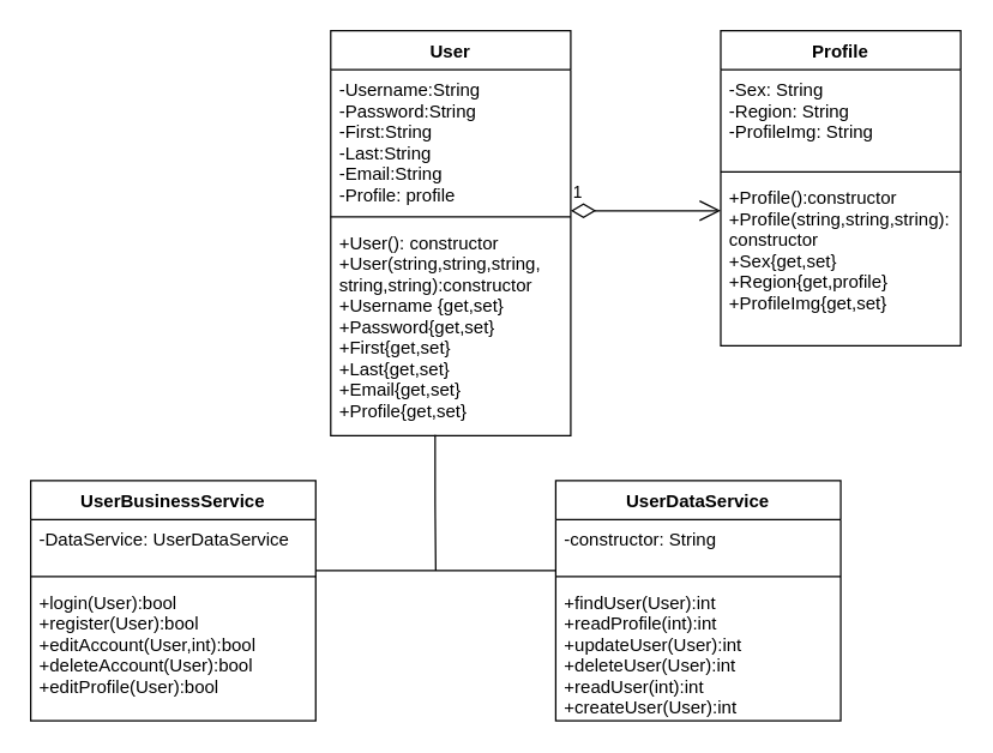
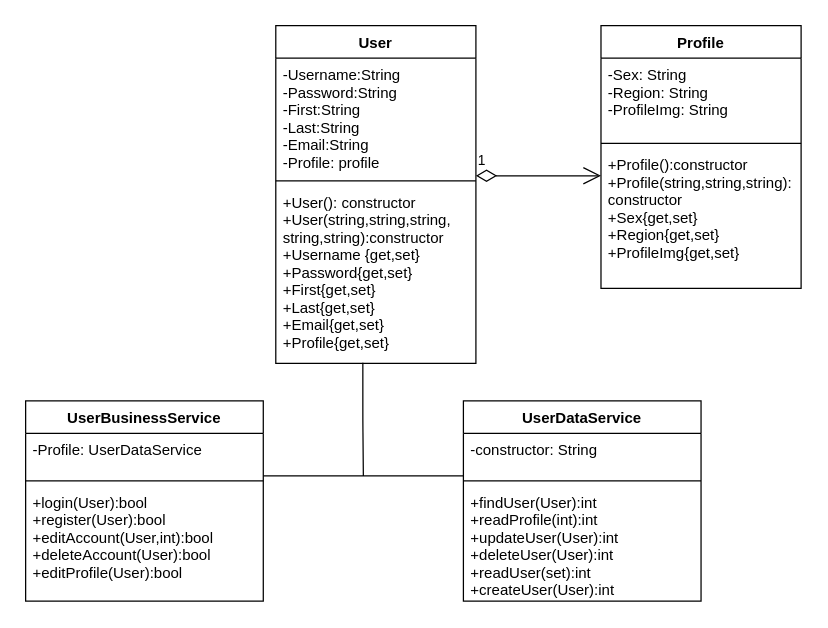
- <mxCell id="5" value="+Profile():constructor&#10;+Profile(string,string,string):&#10;constructor&#10;+Sex{get,set}&#10;+Region{get,profile}&#10;+ProfileImg{get,set}" style="text;strokeColor=none;fillColor=none;align=left;verticalAlign=top;spacingLeft=4;spacingRight=4;overflow=hidden;rotatable=0;points=[[0,0.5],[1,0.5]];portConstraint=eastwest;" vertex="1" parent="2"><mxGeometry y="98" width="160" height="112" as="geometry" /></mxCell>
+ <mxCell id="5" value="+Profile():constructor&#10;+Profile(string,string,string):&#10;constructor&#10;+Sex{get,set}&#10;+Region{get,set}&#10;+ProfileImg{get,set}" style="text;strokeColor=none;fillColor=none;align=left;verticalAlign=top;spacingLeft=4;spacingRight=4;overflow=hidden;rotatable=0;points=[[0,0.5],[1,0.5]];portConstraint=eastwest;" vertex="1" parent="2"><mxGeometry y="98" width="160" height="112" as="geometry" /></mxCell>
- <mxCell id="16" value="-DataService: UserDataService" style="text;strokeColor=none;fillColor=none;align=left;verticalAlign=top;spacingLeft=4;spacingRight=4;overflow=hidden;rotatable=0;points=[[0,0.5],[1,0.5]];portConstraint=eastwest;" vertex="1" parent="15"><mxGeometry y="26" width="190" height="34" as="geometry" /></mxCell>
+ <mxCell id="16" value="-Profile: UserDataService" style="text;strokeColor=none;fillColor=none;align=left;verticalAlign=top;spacingLeft=4;spacingRight=4;overflow=hidden;rotatable=0;points=[[0,0.5],[1,0.5]];portConstraint=eastwest;" vertex="1" parent="15"><mxGeometry y="26" width="190" height="34" as="geometry" /></mxCell>
- <mxCell id="14" value="+findUser(User):int&#10;+readProfile(int):int&#10;+updateUser(User):int&#10;+deleteUser(User):int&#10;+readUser(int):int&#10;+createUser(User):int" style="text;strokeColor=none;fillColor=none;align=left;verticalAlign=top;spacingLeft=4;spacingRight=4;overflow=hidden;rotatable=0;points=[[0,0.5],[1,0.5]];portConstraint=eastwest;" vertex="1" parent="11"><mxGeometry y="68" width="190" height="92" as="geometry" /></mxCell>
+ <mxCell id="14" value="+findUser(User):int&#10;+readProfile(int):int&#10;+updateUser(User):int&#10;+deleteUser(User):int&#10;+readUser(set):int&#10;+createUser(User):int" style="text;strokeColor=none;fillColor=none;align=left;verticalAlign=top;spacingLeft=4;spacingRight=4;overflow=hidden;rotatable=0;points=[[0,0.5],[1,0.5]];portConstraint=eastwest;" vertex="1" parent="11"><mxGeometry y="68" width="190" height="92" as="geometry" /></mxCell>
